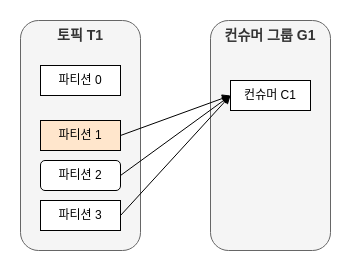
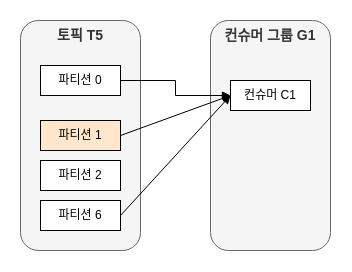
- <mxCell id="2" value="토픽 T1" style="rounded=1;whiteSpace=wrap;html=1;fontStyle=1;fontSize=14;verticalAlign=top;fillColor=#f5f5f5;fontColor=#333333;strokeColor=#666666;" vertex="1" parent="1"><mxGeometry x="20" y="20" width="120" height="230" as="geometry" /></mxCell>
+ <mxCell id="2" value="토픽 T5" style="rounded=1;whiteSpace=wrap;html=1;fontStyle=1;fontSize=14;verticalAlign=top;fillColor=#f5f5f5;fontColor=#333333;strokeColor=#666666;" vertex="1" parent="1"><mxGeometry x="20" y="20" width="120" height="230" as="geometry" /></mxCell>
+ <mxCell id="9" style="edgeStyle=orthogonalEdgeStyle;rounded=0;orthogonalLoop=1;jettySize=auto;html=1;entryX=0;entryY=0.5;entryDx=0;entryDy=0;endArrow=block;endFill=1;" edge="1" parent="1" source="3" target="8"><mxGeometry relative="1" as="geometry" /></mxCell>
- <mxCell id="11" style="rounded=0;orthogonalLoop=1;jettySize=auto;html=1;entryX=0;entryY=0.5;entryDx=0;entryDy=0;endArrow=block;endFill=1;exitX=1;exitY=0.5;exitDx=0;exitDy=0;" edge="1" parent="1" source="5" target="8"><mxGeometry relative="1" as="geometry" /></mxCell>
- <mxCell id="5" value="파티션 2" style="whiteSpace=wrap;html=1;rounded=1;" vertex="1" parent="1"><mxGeometry x="40" y="160" width="80" height="30" as="geometry" /></mxCell>
+ <mxCell id="5" value="파티션 2" style="rounded=0;whiteSpace=wrap;html=1;" vertex="1" parent="1"><mxGeometry x="40" y="160" width="80" height="30" as="geometry" /></mxCell>
- <mxCell id="6" value="파티션 3" style="rounded=0;whiteSpace=wrap;html=1;" vertex="1" parent="1"><mxGeometry x="40" y="200" width="80" height="30" as="geometry" /></mxCell>
+ <mxCell id="6" value="파티션 6" style="rounded=0;whiteSpace=wrap;html=1;" vertex="1" parent="1"><mxGeometry x="40" y="200" width="80" height="30" as="geometry" /></mxCell>
